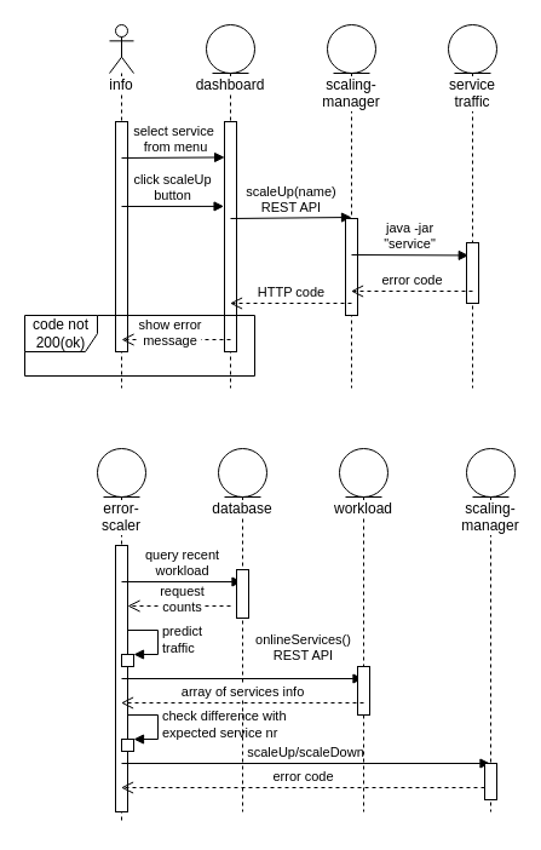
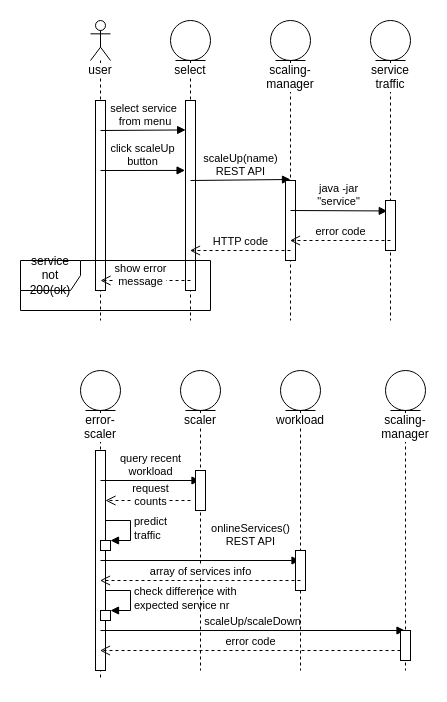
- <mxCell id="2" value="info" style="shape=umlLifeline;participant=umlActor;perimeter=lifelinePerimeter;whiteSpace=wrap;html=1;container=1;collapsible=0;recursiveResize=0;verticalAlign=top;spacingTop=36;labelBackgroundColor=#ffffff;outlineConnect=0;" vertex="1" parent="1"><mxGeometry x="90" y="20" width="20" height="300" as="geometry" /></mxCell>
+ <mxCell id="2" value="user" style="shape=umlLifeline;participant=umlActor;perimeter=lifelinePerimeter;whiteSpace=wrap;html=1;container=1;collapsible=0;recursiveResize=0;verticalAlign=top;spacingTop=36;labelBackgroundColor=#ffffff;outlineConnect=0;" vertex="1" parent="1"><mxGeometry x="90" y="20" width="20" height="300" as="geometry" /></mxCell>
- <mxCell id="5" value="dashboard" style="shape=umlLifeline;participant=umlEntity;perimeter=lifelinePerimeter;whiteSpace=wrap;html=1;container=1;collapsible=0;recursiveResize=0;verticalAlign=top;spacingTop=36;labelBackgroundColor=#ffffff;outlineConnect=0;" vertex="1" parent="1"><mxGeometry x="170" y="20" width="40" height="300" as="geometry" /></mxCell>
+ <mxCell id="5" value="select" style="shape=umlLifeline;participant=umlEntity;perimeter=lifelinePerimeter;whiteSpace=wrap;html=1;container=1;collapsible=0;recursiveResize=0;verticalAlign=top;spacingTop=36;labelBackgroundColor=#ffffff;outlineConnect=0;" vertex="1" parent="1"><mxGeometry x="170" y="20" width="40" height="300" as="geometry" /></mxCell>
- <mxCell id="16" value="code not 200(ok)" style="shape=umlFrame;whiteSpace=wrap;html=1;" vertex="1" parent="1"><mxGeometry x="20" y="260" width="190" height="50" as="geometry" /></mxCell>
+ <mxCell id="16" value="service not 200(ok)" style="shape=umlFrame;whiteSpace=wrap;html=1;" vertex="1" parent="1"><mxGeometry x="20" y="260" width="190" height="50" as="geometry" /></mxCell>
- <mxCell id="26" value="database" style="shape=umlLifeline;participant=umlEntity;perimeter=lifelinePerimeter;whiteSpace=wrap;html=1;container=1;collapsible=0;recursiveResize=0;verticalAlign=top;spacingTop=36;labelBackgroundColor=#ffffff;outlineConnect=0;" vertex="1" parent="1"><mxGeometry x="180" y="370" width="40" height="300" as="geometry" /></mxCell>
+ <mxCell id="26" value="scaler" style="shape=umlLifeline;participant=umlEntity;perimeter=lifelinePerimeter;whiteSpace=wrap;html=1;container=1;collapsible=0;recursiveResize=0;verticalAlign=top;spacingTop=36;labelBackgroundColor=#ffffff;outlineConnect=0;" vertex="1" parent="1"><mxGeometry x="180" y="370" width="40" height="300" as="geometry" /></mxCell>
